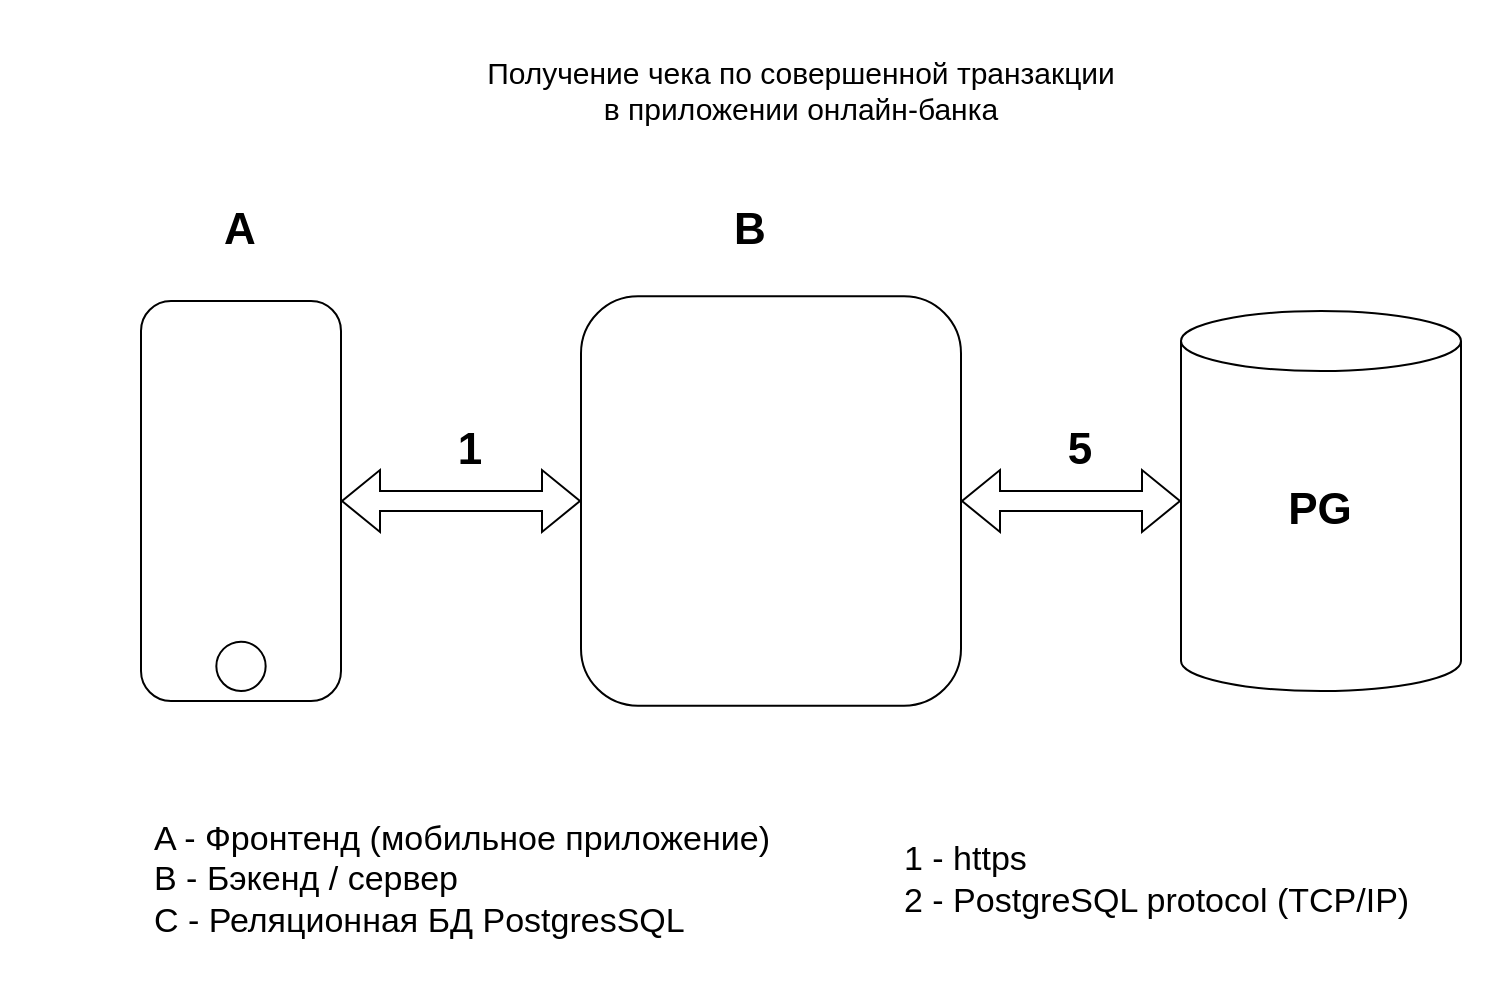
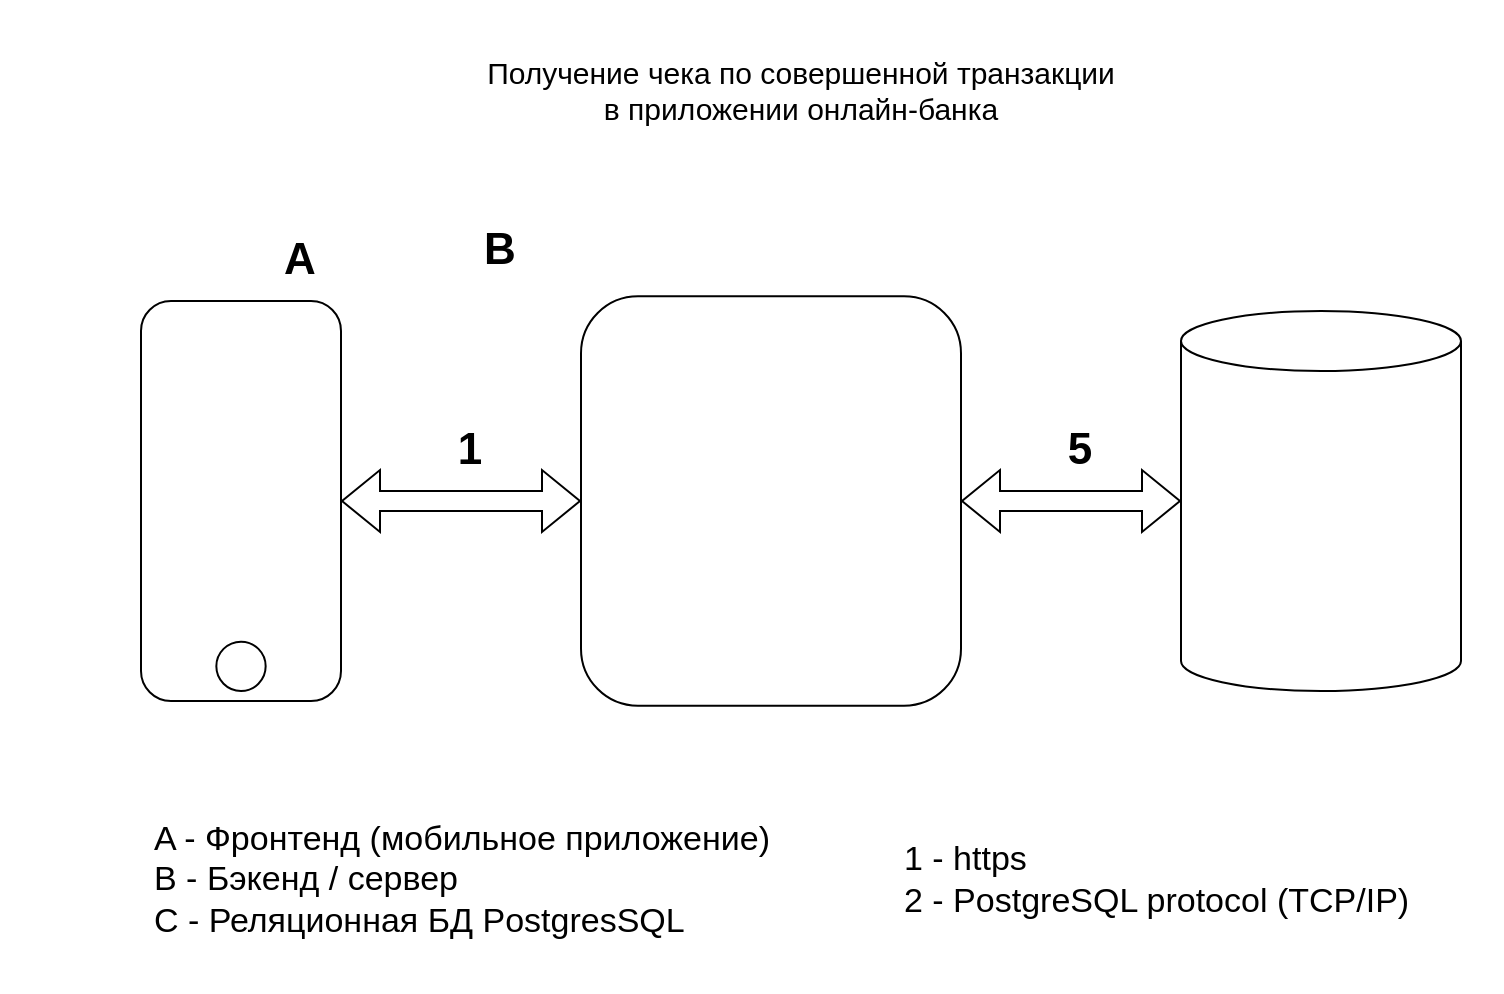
- <mxCell id="7" value="A" style="text;html=1;strokeColor=none;fillColor=none;align=center;verticalAlign=middle;whiteSpace=wrap;rounded=0;fontStyle=1;fontSize=22;" vertex="1" parent="1"><mxGeometry x="90" y="100" width="60" height="30" as="geometry" /></mxCell>
+ <mxCell id="7" value="A" style="text;html=1;strokeColor=none;fillColor=none;align=center;verticalAlign=middle;whiteSpace=wrap;rounded=0;fontStyle=1;fontSize=22;" vertex="1" parent="1"><mxGeometry x="120" y="115" width="60" height="30" as="geometry" /></mxCell>
- <mxCell id="8" value="B" style="text;html=1;strokeColor=none;fillColor=none;align=center;verticalAlign=middle;whiteSpace=wrap;rounded=0;fontStyle=1;fontSize=22;" vertex="1" parent="1"><mxGeometry x="345" y="100" width="60" height="30" as="geometry" /></mxCell>
+ <mxCell id="8" value="B" style="text;html=1;strokeColor=none;fillColor=none;align=center;verticalAlign=middle;whiteSpace=wrap;rounded=0;fontStyle=1;fontSize=22;" vertex="1" parent="1"><mxGeometry x="220" y="110" width="60" height="30" as="geometry" /></mxCell>
- <mxCell id="13" value="PG" style="text;html=1;strokeColor=none;fillColor=none;align=center;verticalAlign=middle;whiteSpace=wrap;rounded=0;fontSize=22;fontStyle=1" vertex="1" parent="1"><mxGeometry x="630" width="60" height="30" as="geometry" y="240" /></mxCell>
